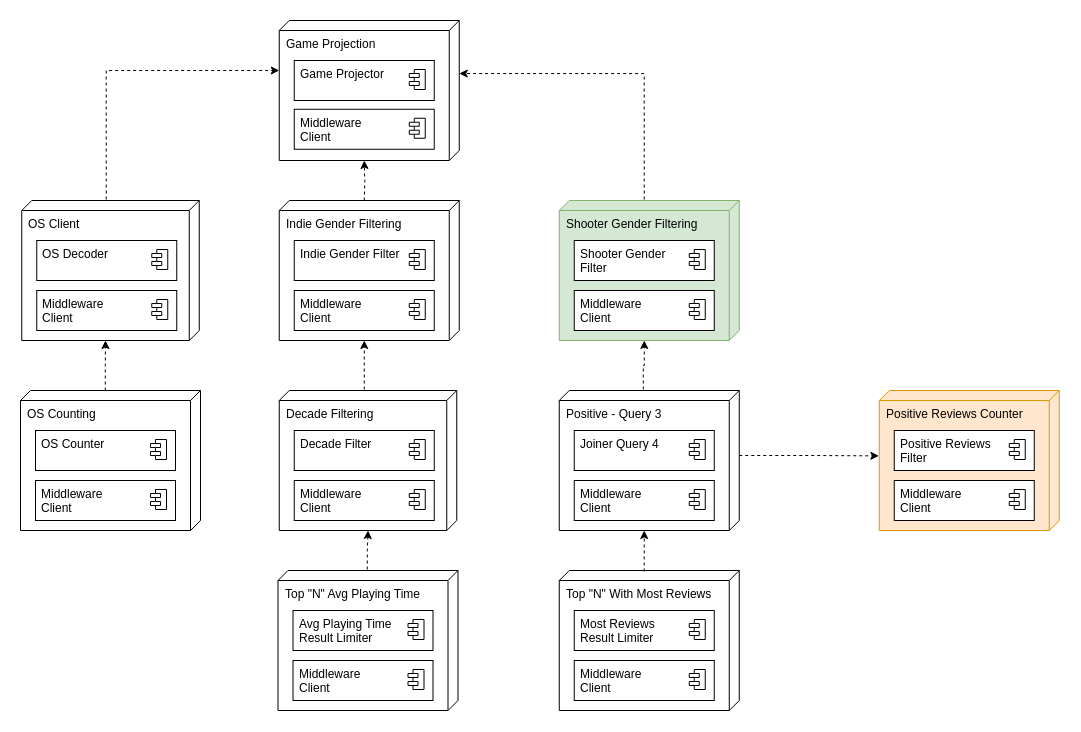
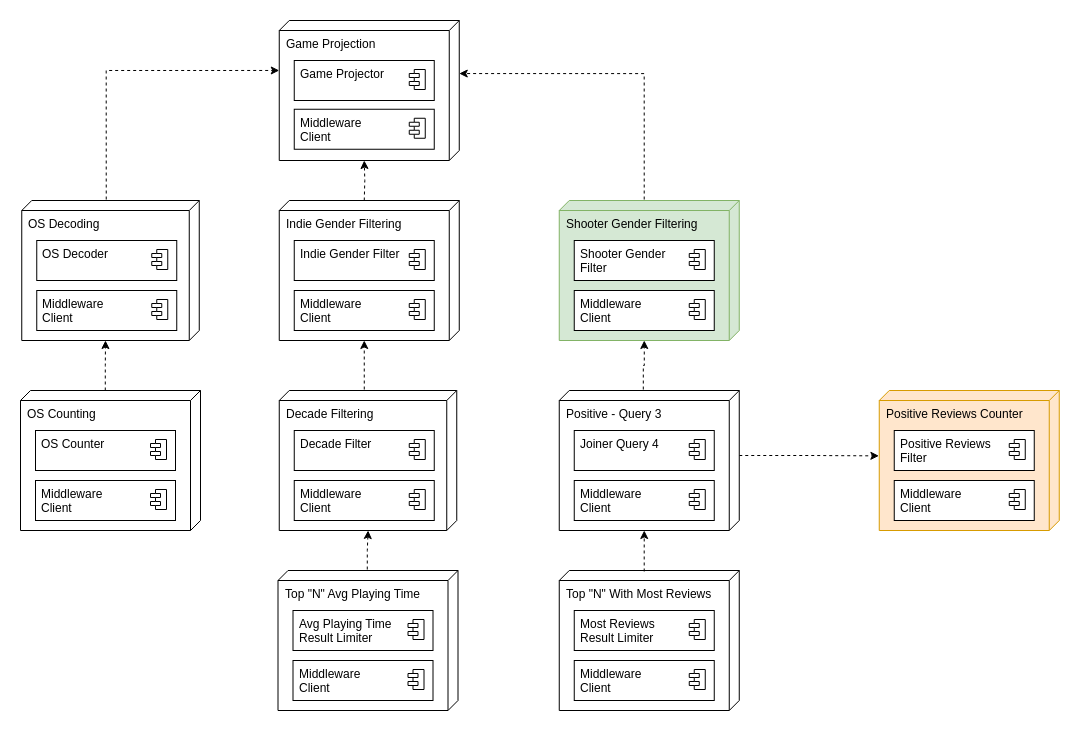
- <mxCell id="11" value="OS Client" style="verticalAlign=top;align=left;shape=cube;size=10;direction=south;fontStyle=0;html=1;boundedLbl=1;spacingLeft=5;whiteSpace=wrap;" vertex="1" parent="1"><mxGeometry x="21.25" y="200" width="177.5" height="140" as="geometry" /></mxCell>
+ <mxCell id="11" value="OS Decoding" style="verticalAlign=top;align=left;shape=cube;size=10;direction=south;fontStyle=0;html=1;boundedLbl=1;spacingLeft=5;whiteSpace=wrap;" vertex="1" parent="1"><mxGeometry x="21.25" y="200" width="177.5" height="140" as="geometry" /></mxCell>
